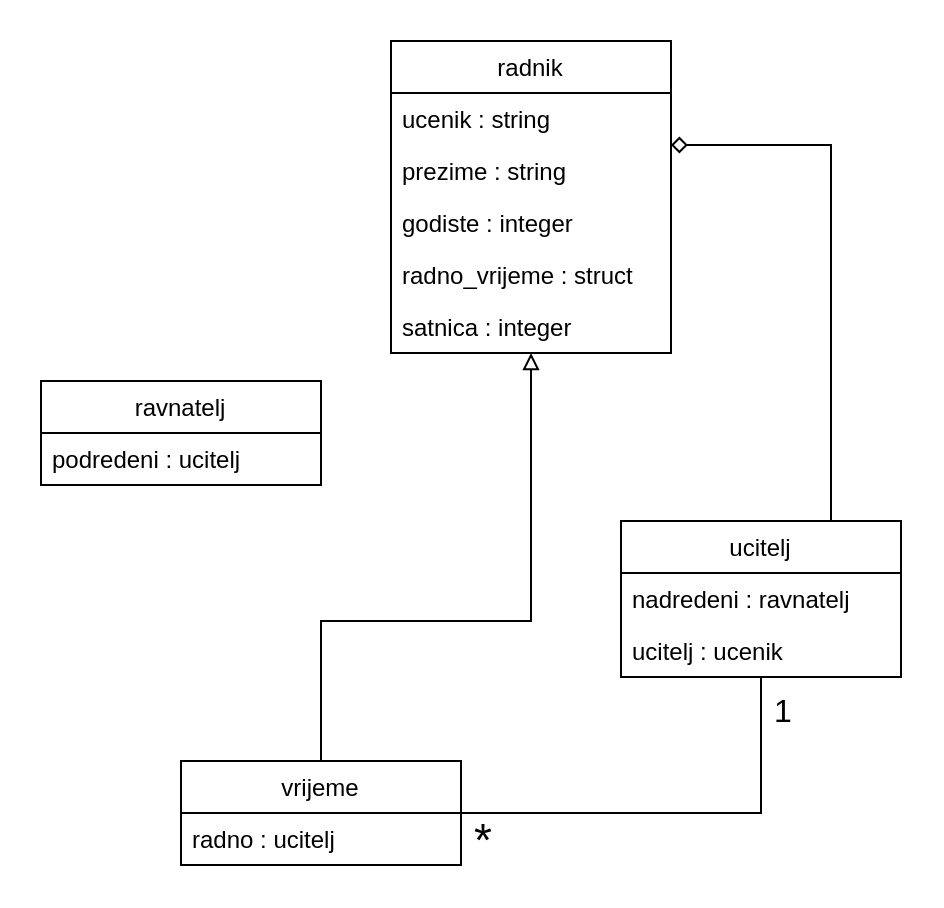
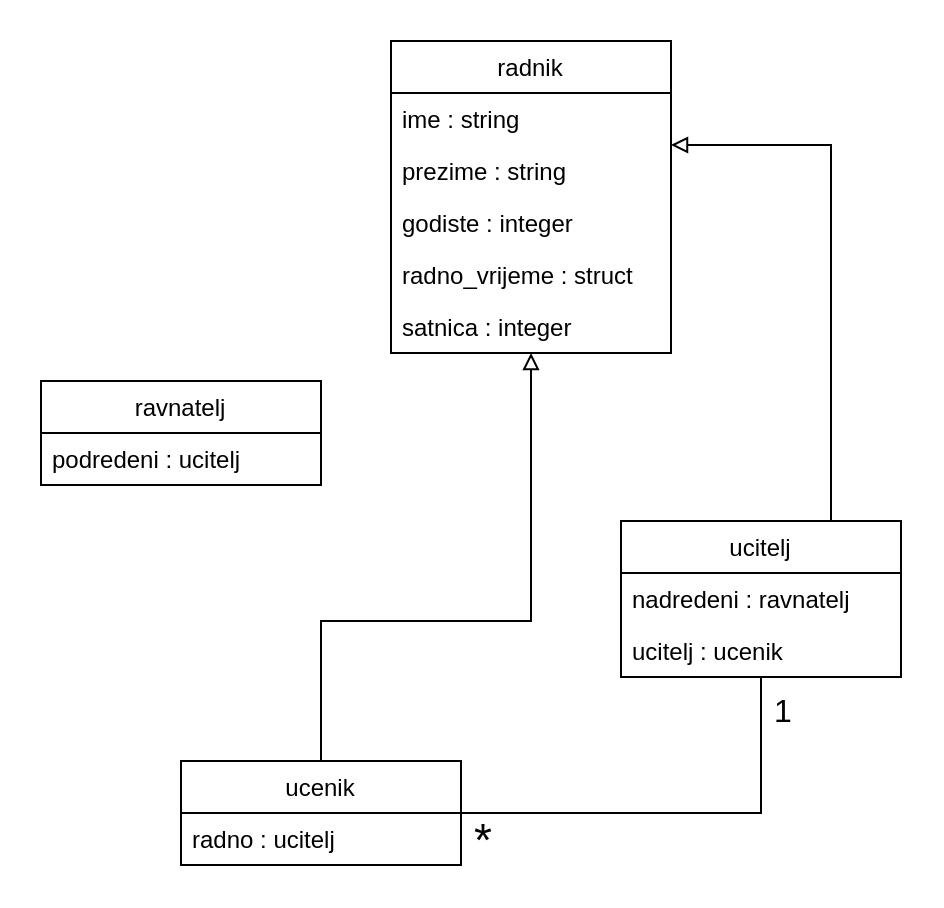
- <mxCell id="3" value="ucenik : string" style="text;strokeColor=none;fillColor=none;align=left;verticalAlign=top;spacingLeft=4;spacingRight=4;overflow=hidden;rotatable=0;points=[[0,0.5],[1,0.5]];portConstraint=eastwest;" parent="2" vertex="1"><mxGeometry y="26" width="140" height="26" as="geometry" /></mxCell>
+ <mxCell id="3" value="ime : string" style="text;strokeColor=none;fillColor=none;align=left;verticalAlign=top;spacingLeft=4;spacingRight=4;overflow=hidden;rotatable=0;points=[[0,0.5],[1,0.5]];portConstraint=eastwest;" parent="2" vertex="1"><mxGeometry y="26" width="140" height="26" as="geometry" /></mxCell>
- <mxCell id="10" style="edgeStyle=orthogonalEdgeStyle;rounded=0;orthogonalLoop=1;jettySize=auto;html=1;exitX=0.75;exitY=0;exitDx=0;exitDy=0;endArrow=diamond;endFill=0;" parent="1" source="11" target="2" edge="1"><mxGeometry relative="1" as="geometry"><Array as="points"><mxPoint x="415" y="72" /></Array></mxGeometry></mxCell>
+ <mxCell id="10" style="edgeStyle=orthogonalEdgeStyle;rounded=0;orthogonalLoop=1;jettySize=auto;html=1;exitX=0.75;exitY=0;exitDx=0;exitDy=0;endArrow=block;endFill=0;" parent="1" source="11" target="2" edge="1"><mxGeometry relative="1" as="geometry"><Array as="points"><mxPoint x="415" y="72" /></Array></mxGeometry></mxCell>
- <mxCell id="18" value="vrijeme" style="swimlane;fontStyle=0;childLayout=stackLayout;horizontal=1;startSize=26;fillColor=none;horizontalStack=0;resizeParent=1;resizeParentMax=0;resizeLast=0;collapsible=1;marginBottom=0;" parent="1" vertex="1"><mxGeometry x="90" y="380" width="140" height="52" as="geometry" /></mxCell>
+ <mxCell id="18" value="ucenik" style="swimlane;fontStyle=0;childLayout=stackLayout;horizontal=1;startSize=26;fillColor=none;horizontalStack=0;resizeParent=1;resizeParentMax=0;resizeLast=0;collapsible=1;marginBottom=0;" parent="1" vertex="1"><mxGeometry x="90" y="380" width="140" height="52" as="geometry" /></mxCell>
